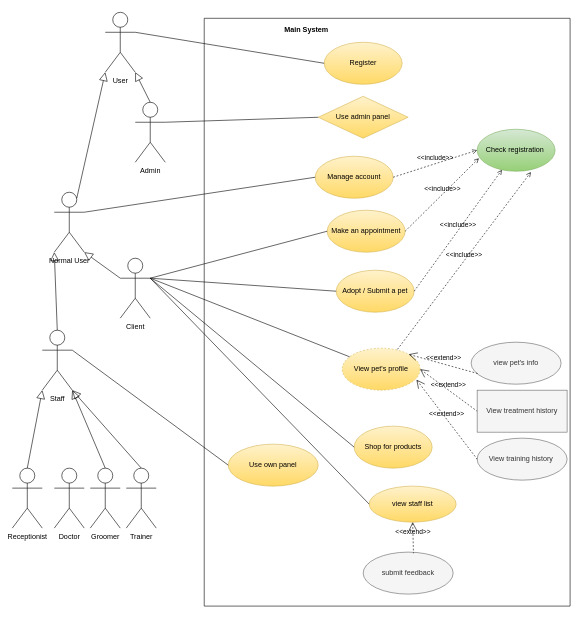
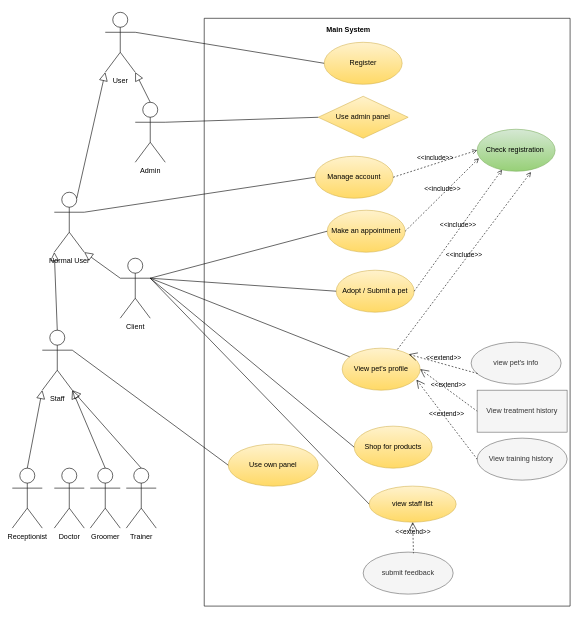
- <mxCell id="13" value="&lt;b&gt;Main System&lt;/b&gt;" style="text;html=1;align=center;verticalAlign=middle;resizable=0;points=[];autosize=1;strokeColor=none;fillColor=none;fontStyle=0" parent="2" vertex="1"><mxGeometry x="125" y="10" width="90" height="20" as="geometry" /></mxCell>
+ <mxCell id="13" value="&lt;b&gt;Main System&lt;/b&gt;" style="text;html=1;align=center;verticalAlign=middle;resizable=0;points=[];autosize=1;strokeColor=none;fillColor=none;fontStyle=0" parent="2" vertex="1"><mxGeometry x="195" y="10" width="90" height="20" as="geometry" /></mxCell>
- <mxCell id="18" value="View pet's profile" style="ellipse;whiteSpace=wrap;html=1;gradientColor=#ffd966;fillColor=#fff2cc;strokeColor=#d6b656;dashed=1;" parent="2" vertex="1"><mxGeometry x="230" y="550" width="130" height="70" as="geometry" /></mxCell>
+ <mxCell id="18" value="View pet's profile" style="ellipse;whiteSpace=wrap;html=1;gradientColor=#ffd966;fillColor=#fff2cc;strokeColor=#d6b656;" parent="2" vertex="1"><mxGeometry x="230" y="550" width="130" height="70" as="geometry" /></mxCell>
